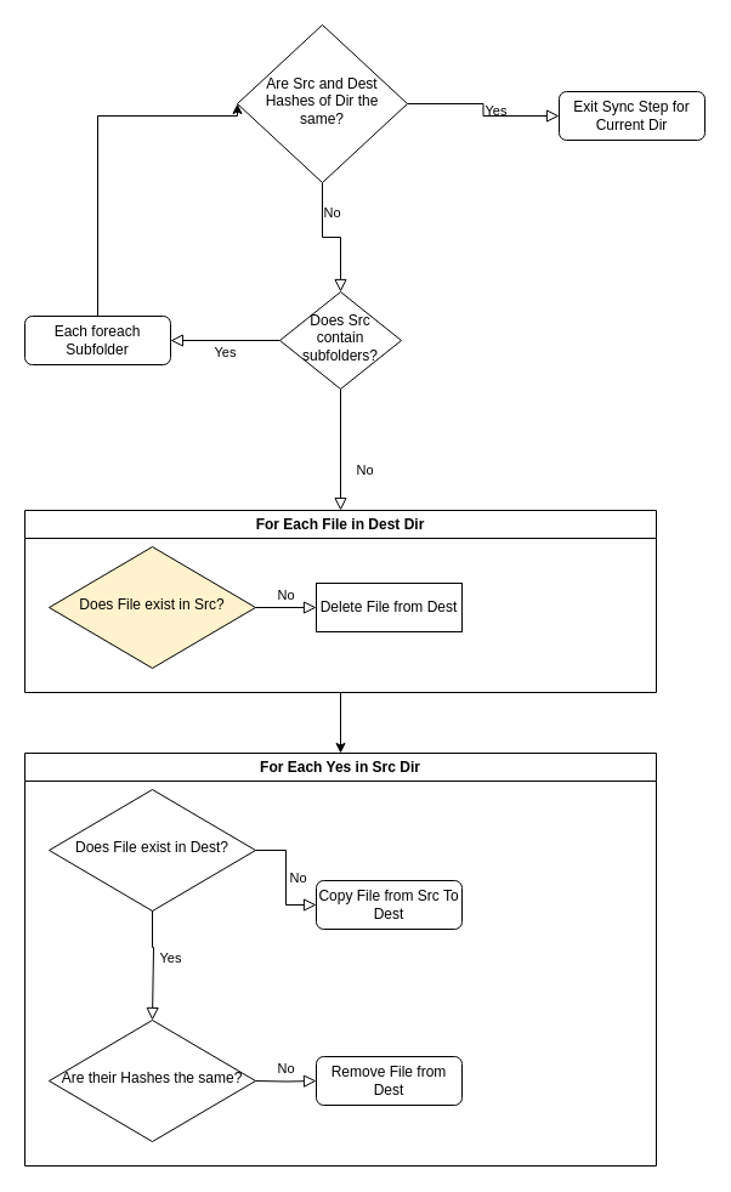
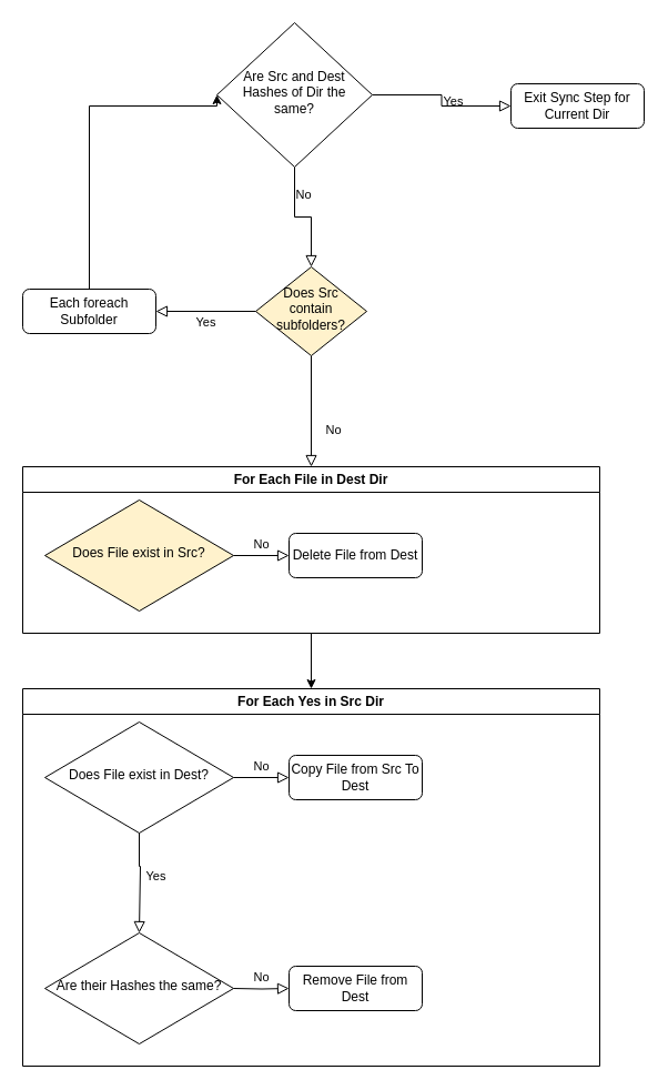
- <mxCell id="8" value="Does Src contain subfolders?" style="rhombus;whiteSpace=wrap;html=1;shadow=0;fontFamily=Helvetica;fontSize=12;align=center;strokeWidth=1;spacing=6;spacingTop=-4;" parent="1" vertex="1"><mxGeometry x="230" y="240" width="100" height="80" as="geometry" /></mxCell>
+ <mxCell id="8" value="Does Src contain subfolders?" style="rhombus;whiteSpace=wrap;html=1;shadow=0;fontFamily=Helvetica;fontSize=12;align=center;strokeWidth=1;spacing=6;spacingTop=-4;fillColor=#fff2cc;" parent="1" vertex="1"><mxGeometry x="230" y="240" width="100" height="80" as="geometry" /></mxCell>
- <mxCell id="23" value="Delete File from Dest" style="whiteSpace=wrap;html=1;fontSize=12;glass=0;strokeWidth=1;shadow=0;rounded=0;" vertex="1" parent="20"><mxGeometry x="240" y="60" width="120" height="40" as="geometry" /></mxCell>
+ <mxCell id="23" value="Delete File from Dest" style="rounded=1;whiteSpace=wrap;html=1;fontSize=12;glass=0;strokeWidth=1;shadow=0;" vertex="1" parent="20"><mxGeometry x="240" y="60" width="120" height="40" as="geometry" /></mxCell>
- <mxCell id="14" value="Copy File from Src To Dest" style="rounded=1;whiteSpace=wrap;html=1;fontSize=12;glass=0;strokeWidth=1;shadow=0;" vertex="1" parent="11"><mxGeometry x="240" y="105" width="120" height="40" as="geometry" /></mxCell>
+ <mxCell id="14" value="Copy File from Src To Dest" style="rounded=1;whiteSpace=wrap;html=1;fontSize=12;glass=0;strokeWidth=1;shadow=0;" vertex="1" parent="11"><mxGeometry x="240" y="60" width="120" height="40" as="geometry" /></mxCell>
